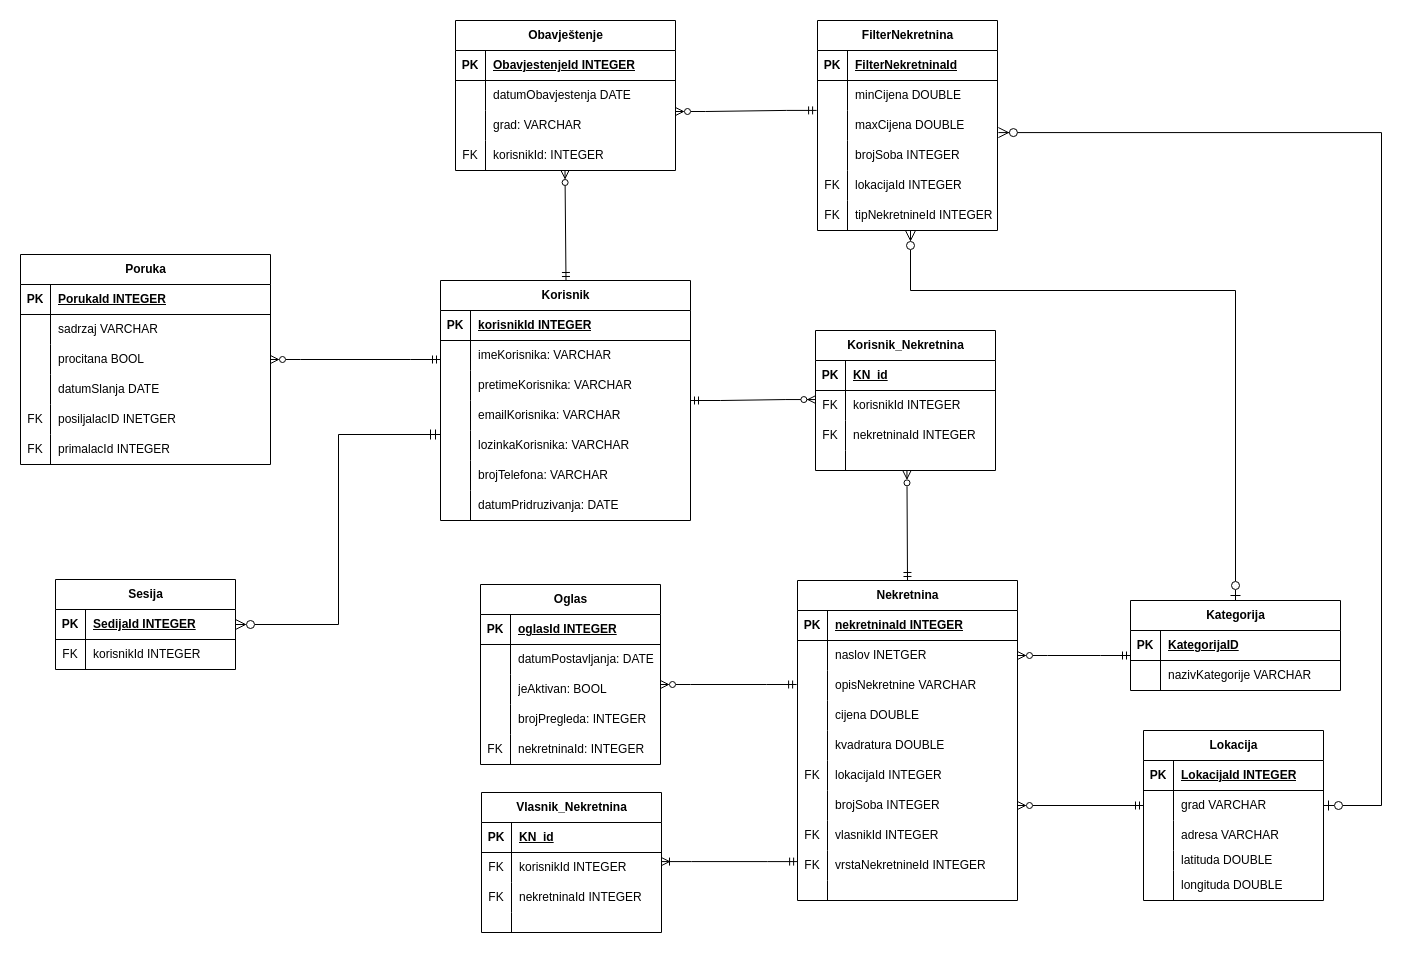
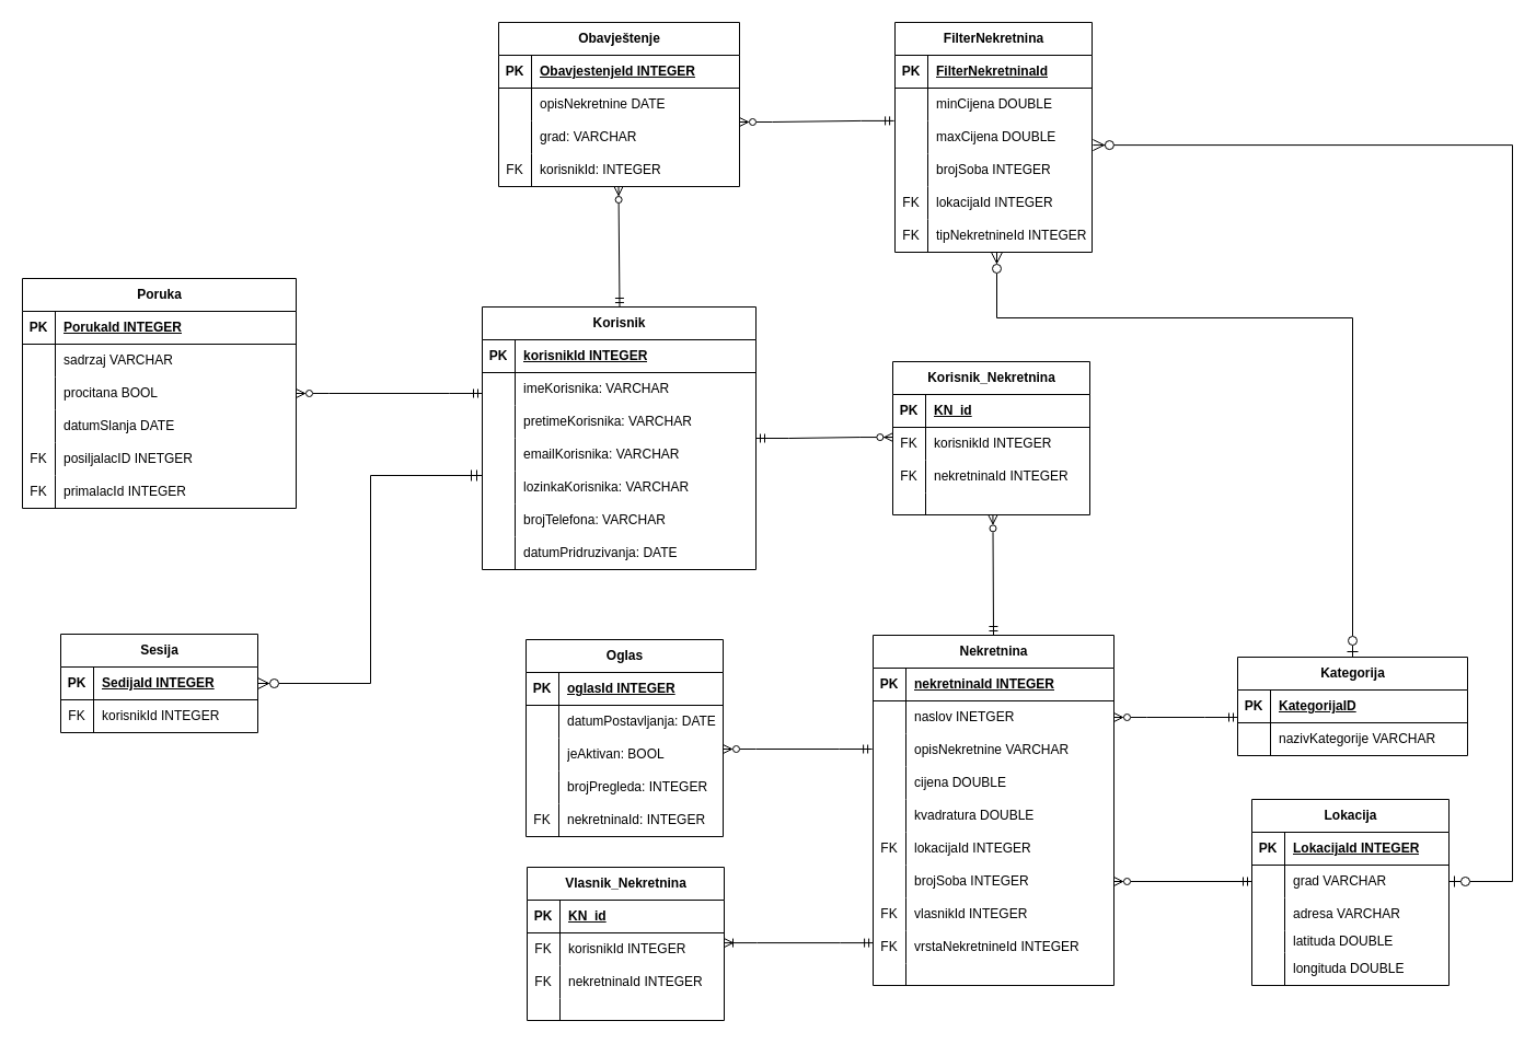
- <mxCell id="128" value="datumObavjestenja DATE" style="shape=partialRectangle;connectable=0;fillColor=none;top=0;left=0;bottom=0;right=0;align=left;spacingLeft=6;overflow=hidden;whiteSpace=wrap;html=1;" parent="126" vertex="1"><mxGeometry x="30" width="190" height="30" as="geometry"><mxRectangle width="190" height="30" as="alternateBounds" /></mxGeometry></mxCell>
+ <mxCell id="128" value="opisNekretnine DATE" style="shape=partialRectangle;connectable=0;fillColor=none;top=0;left=0;bottom=0;right=0;align=left;spacingLeft=6;overflow=hidden;whiteSpace=wrap;html=1;" parent="126" vertex="1"><mxGeometry x="30" width="190" height="30" as="geometry"><mxRectangle width="190" height="30" as="alternateBounds" /></mxGeometry></mxCell>
